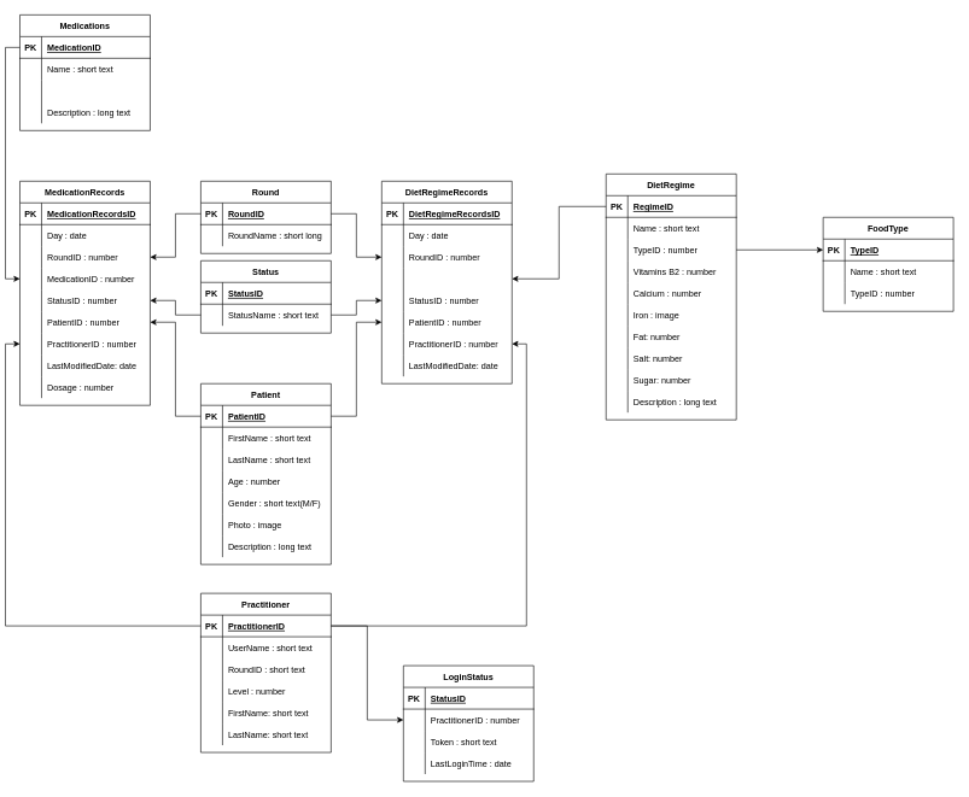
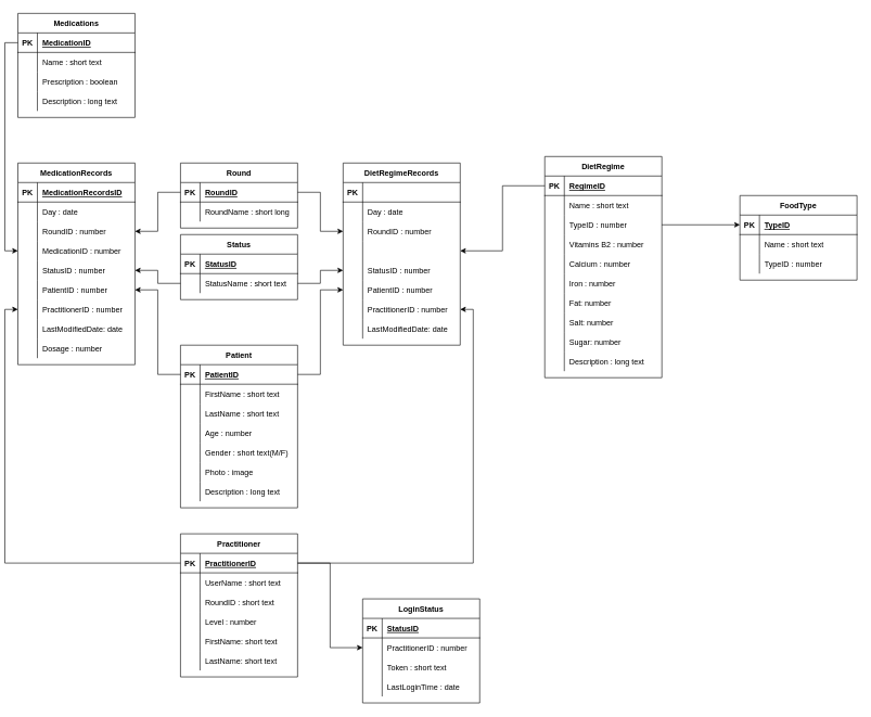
+ <mxCell id="11" value="Prescription : boolean" style="shape=partialRectangle;connectable=0;fillColor=none;top=0;left=0;bottom=0;right=0;align=left;spacingLeft=6;overflow=hidden;" vertex="1" parent="9"><mxGeometry x="30" width="150" height="30" as="geometry"><mxRectangle width="150" height="30" as="alternateBounds" /></mxGeometry></mxCell>
- <mxCell id="104" value="DietRegimeRecordsID" style="shape=partialRectangle;connectable=0;fillColor=none;top=0;left=0;bottom=0;right=0;align=left;spacingLeft=6;fontStyle=5;overflow=hidden;" vertex="1" parent="102"><mxGeometry x="30" width="150" height="30" as="geometry"><mxRectangle width="150" height="30" as="alternateBounds" /></mxGeometry></mxCell>
- <mxCell id="33" value="Iron : image" style="shape=partialRectangle;connectable=0;fillColor=none;top=0;left=0;bottom=0;right=0;align=left;spacingLeft=6;overflow=hidden;" vertex="1" parent="31"><mxGeometry x="30" width="150" height="30" as="geometry"><mxRectangle width="150" height="30" as="alternateBounds" /></mxGeometry></mxCell>
+ <mxCell id="33" value="Iron : number" style="shape=partialRectangle;connectable=0;fillColor=none;top=0;left=0;bottom=0;right=0;align=left;spacingLeft=6;overflow=hidden;" vertex="1" parent="31"><mxGeometry x="30" width="150" height="30" as="geometry"><mxRectangle width="150" height="30" as="alternateBounds" /></mxGeometry></mxCell>
